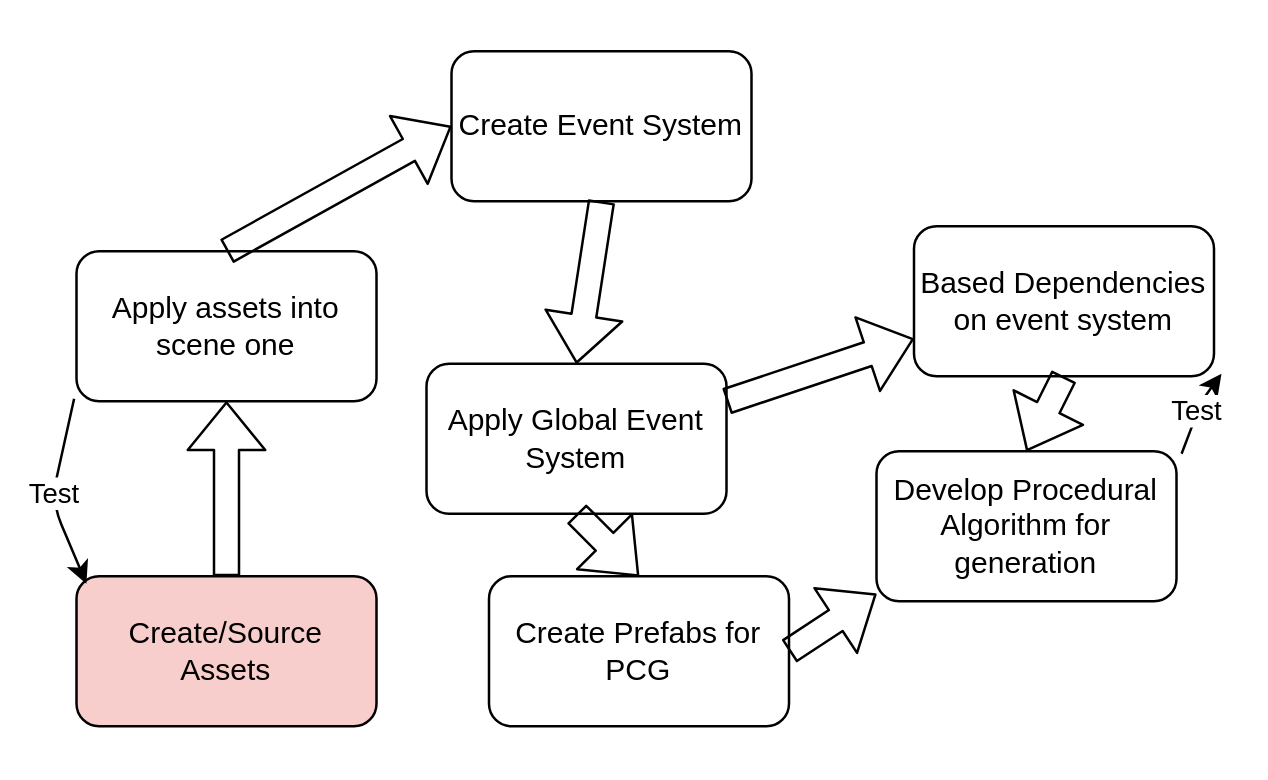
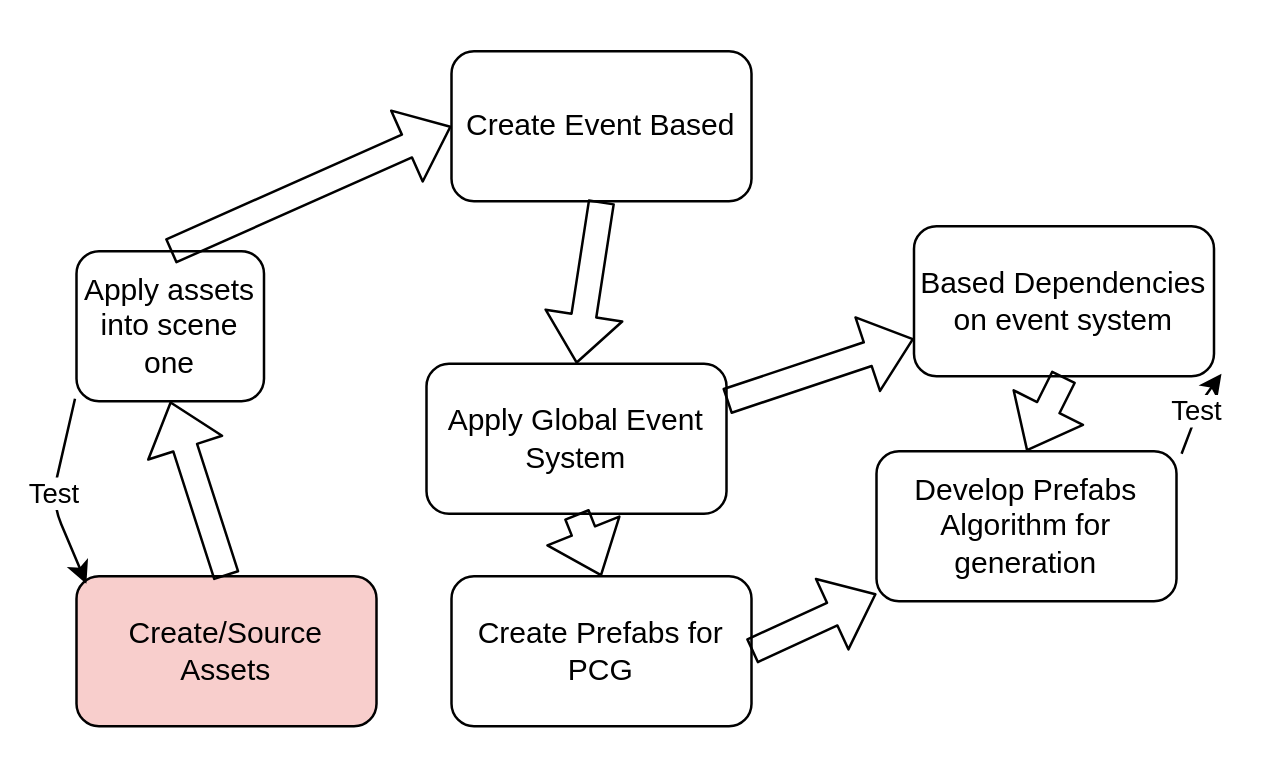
- <mxCell id="5" value="Create Event System" style="rounded=1;whiteSpace=wrap;html=1;" vertex="1" parent="1"><mxGeometry x="180" y="20" width="120" height="60" as="geometry" /></mxCell>
+ <mxCell id="5" value="Create Event Based" style="rounded=1;whiteSpace=wrap;html=1;" vertex="1" parent="1"><mxGeometry x="180" y="20" width="120" height="60" as="geometry" /></mxCell>
- <mxCell id="3" value="Apply assets into scene one" style="rounded=1;whiteSpace=wrap;html=1;" vertex="1" parent="1"><mxGeometry x="30" y="100" width="120" height="60" as="geometry" /></mxCell>
+ <mxCell id="3" value="Apply assets into scene one" style="rounded=1;whiteSpace=wrap;html=1;" vertex="1" parent="1"><mxGeometry x="30" y="100" width="75" height="60" as="geometry" /></mxCell>
- <mxCell id="9" value="Develop Procedural Algorithm for generation" style="rounded=1;whiteSpace=wrap;html=1;" vertex="1" parent="1"><mxGeometry x="350" y="180" width="120" height="60" as="geometry" /></mxCell>
+ <mxCell id="9" value="Develop Prefabs Algorithm for generation" style="rounded=1;whiteSpace=wrap;html=1;" vertex="1" parent="1"><mxGeometry x="350" y="180" width="120" height="60" as="geometry" /></mxCell>
- <mxCell id="8" value="&lt;div&gt;Create Prefabs for PCG&lt;/div&gt;" style="rounded=1;whiteSpace=wrap;html=1;" vertex="1" parent="1"><mxGeometry x="195" y="230" width="120" height="60" as="geometry" /></mxCell>
+ <mxCell id="8" value="&lt;div&gt;Create Prefabs for PCG&lt;/div&gt;" style="rounded=1;whiteSpace=wrap;html=1;" vertex="1" parent="1"><mxGeometry x="180" y="230" width="120" height="60" as="geometry" /></mxCell>
